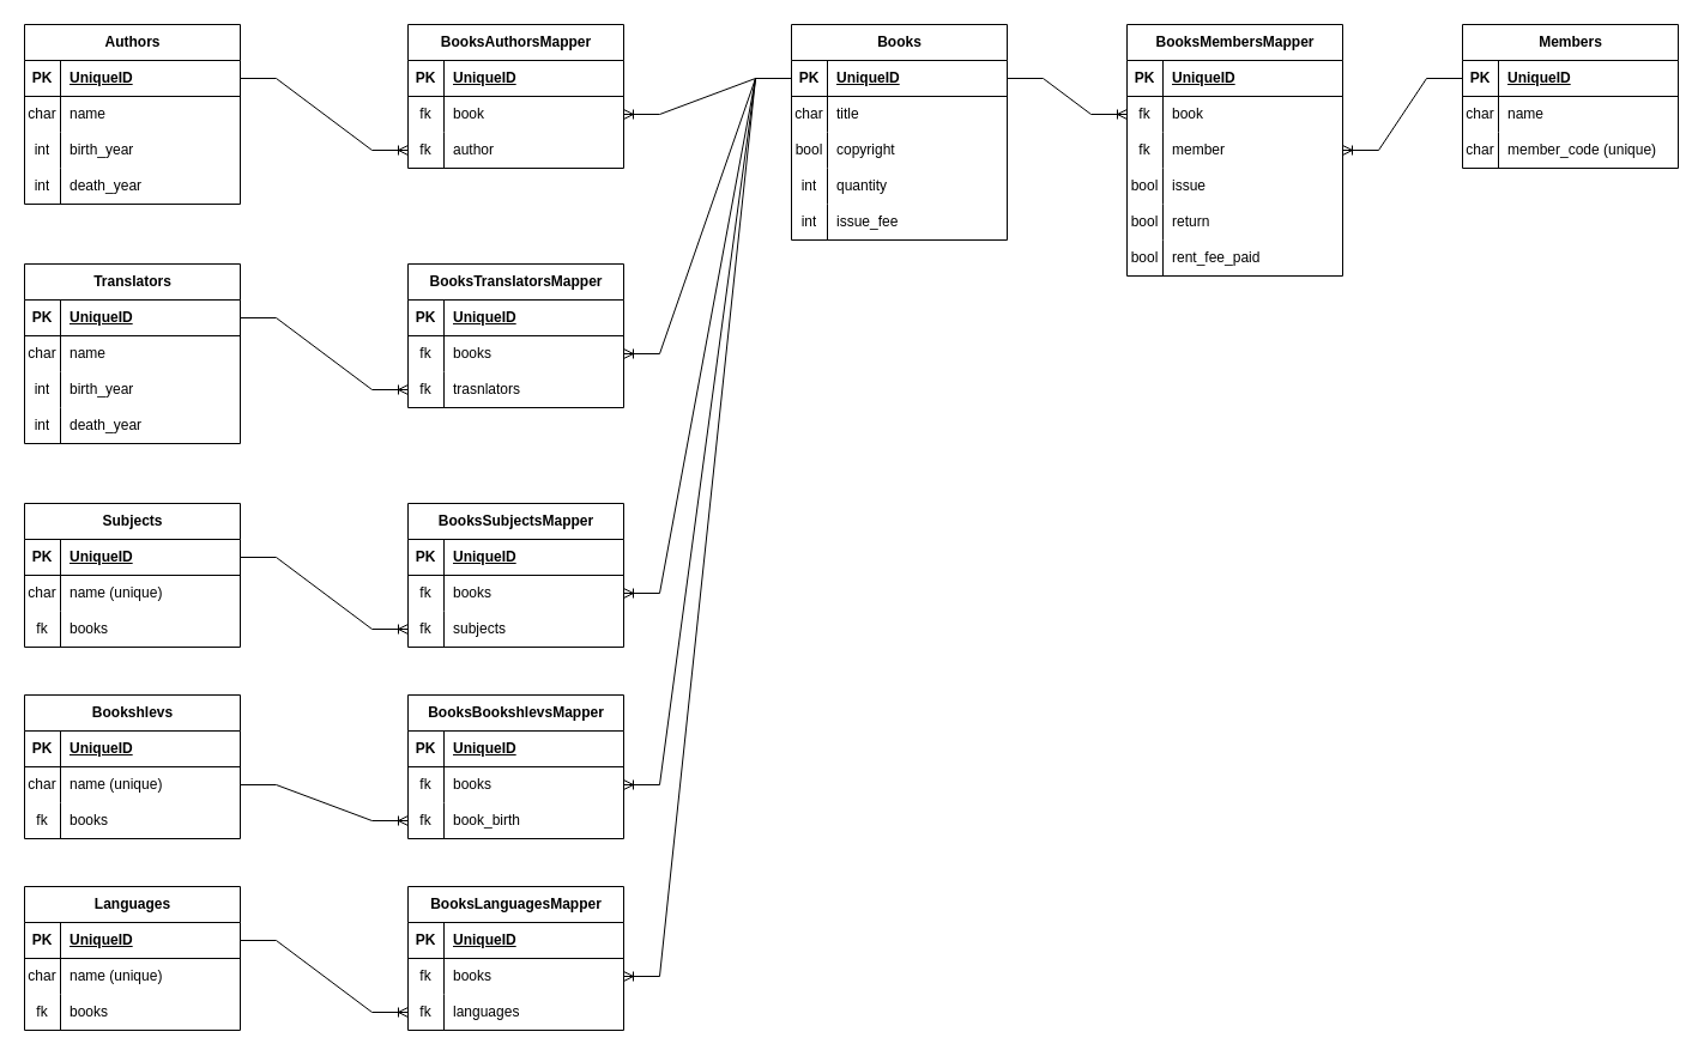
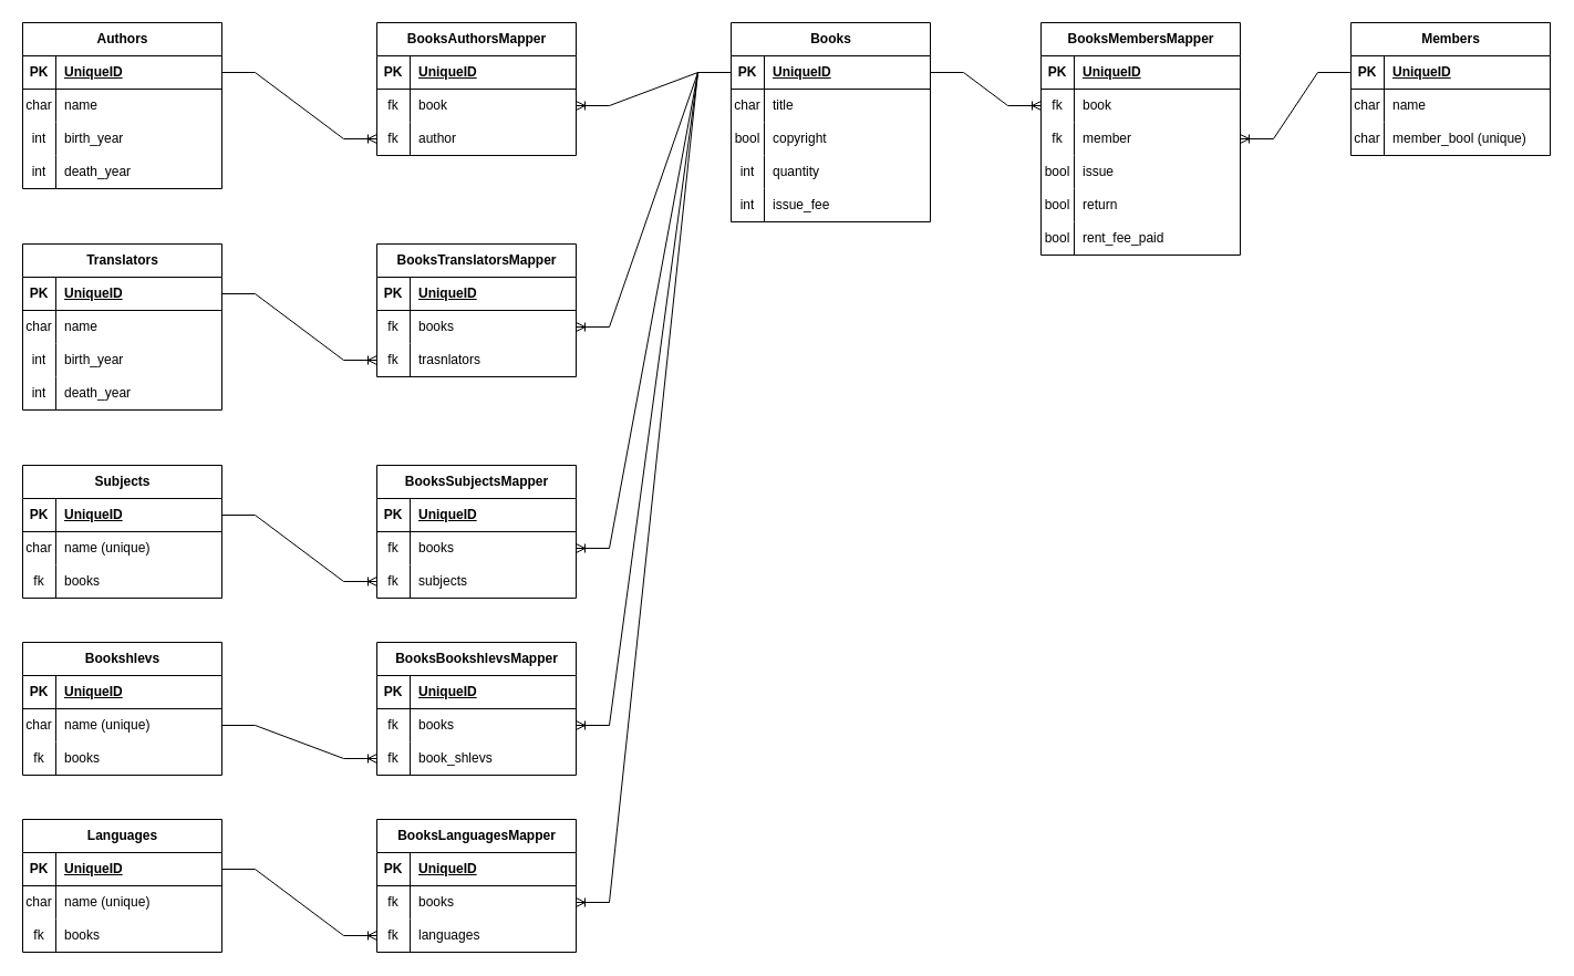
- <mxCell id="102" value="member_code (unique)" style="shape=partialRectangle;connectable=0;fillColor=none;top=0;left=0;bottom=0;right=0;align=left;spacingLeft=6;overflow=hidden;whiteSpace=wrap;html=1;" parent="100" vertex="1"><mxGeometry x="30" width="150" height="30" as="geometry"><mxRectangle width="150" height="30" as="alternateBounds" /></mxGeometry></mxCell>
+ <mxCell id="102" value="member_bool (unique)" style="shape=partialRectangle;connectable=0;fillColor=none;top=0;left=0;bottom=0;right=0;align=left;spacingLeft=6;overflow=hidden;whiteSpace=wrap;html=1;" parent="100" vertex="1"><mxGeometry x="30" width="150" height="30" as="geometry"><mxRectangle width="150" height="30" as="alternateBounds" /></mxGeometry></mxCell>
- <mxCell id="150" value="book_birth" style="shape=partialRectangle;connectable=0;fillColor=none;top=0;left=0;bottom=0;right=0;align=left;spacingLeft=6;overflow=hidden;whiteSpace=wrap;html=1;" parent="148" vertex="1"><mxGeometry x="30" width="150" height="30" as="geometry"><mxRectangle width="150" height="30" as="alternateBounds" /></mxGeometry></mxCell>
+ <mxCell id="150" value="book_shlevs" style="shape=partialRectangle;connectable=0;fillColor=none;top=0;left=0;bottom=0;right=0;align=left;spacingLeft=6;overflow=hidden;whiteSpace=wrap;html=1;" parent="148" vertex="1"><mxGeometry x="30" width="150" height="30" as="geometry"><mxRectangle width="150" height="30" as="alternateBounds" /></mxGeometry></mxCell>
